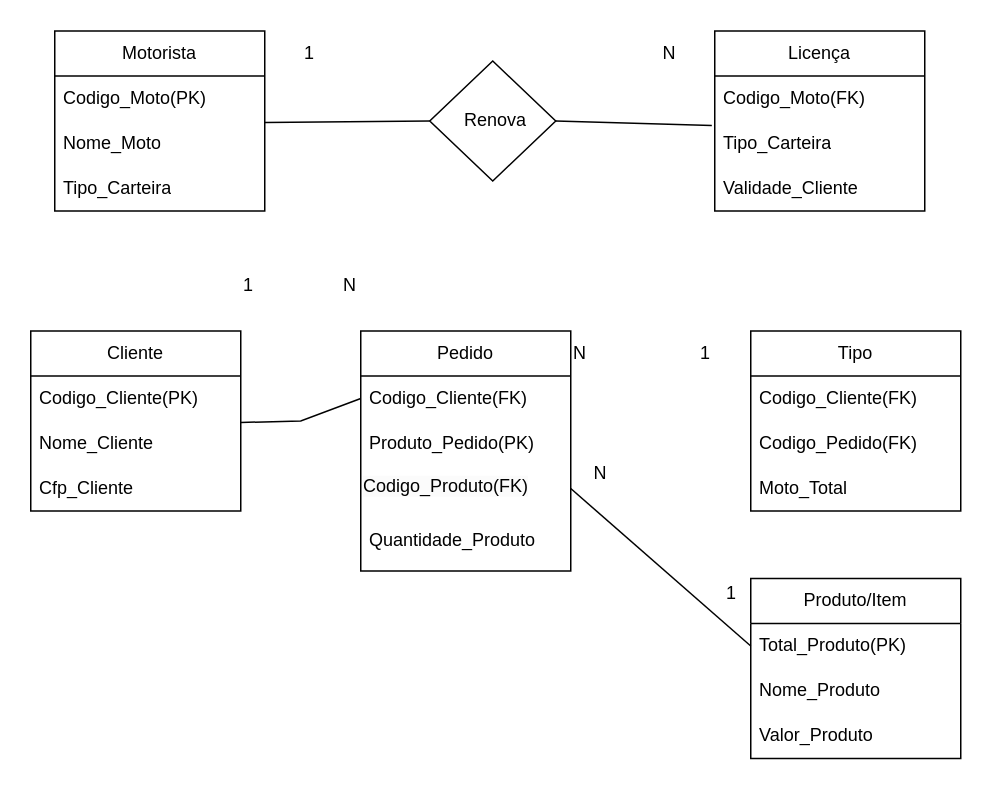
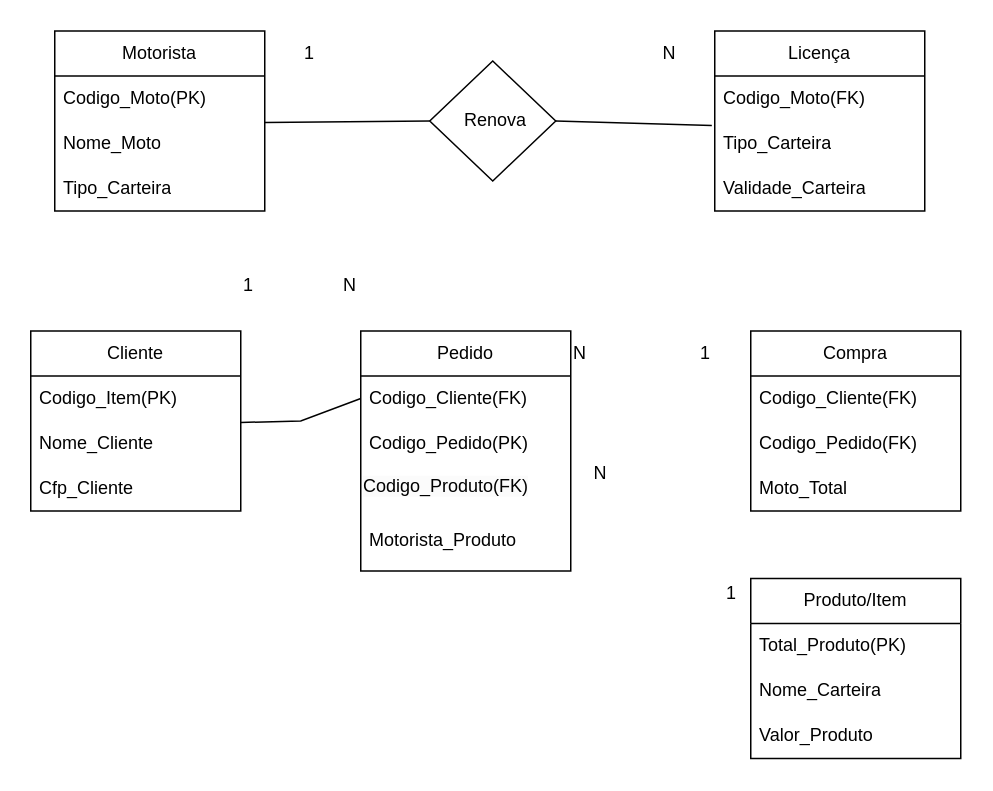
- <mxCell id="9" value="Validade_Cliente" style="text;strokeColor=none;fillColor=none;align=left;verticalAlign=middle;spacingLeft=4;spacingRight=4;overflow=hidden;points=[[0,0.5],[1,0.5]];portConstraint=eastwest;rotatable=0;whiteSpace=wrap;html=1;" vertex="1" parent="6"><mxGeometry y="90" width="140" height="30" as="geometry" /></mxCell>
+ <mxCell id="9" value="Validade_Carteira" style="text;strokeColor=none;fillColor=none;align=left;verticalAlign=middle;spacingLeft=4;spacingRight=4;overflow=hidden;points=[[0,0.5],[1,0.5]];portConstraint=eastwest;rotatable=0;whiteSpace=wrap;html=1;" vertex="1" parent="6"><mxGeometry y="90" width="140" height="30" as="geometry" /></mxCell>
- <mxCell id="33" value="Tipo" style="swimlane;fontStyle=0;childLayout=stackLayout;horizontal=1;startSize=30;horizontalStack=0;resizeParent=1;resizeParentMax=0;resizeLast=0;collapsible=1;marginBottom=0;whiteSpace=wrap;html=1;" vertex="1" parent="1"><mxGeometry x="500" y="220" width="140" height="120" as="geometry" /></mxCell>
+ <mxCell id="33" value="Compra" style="swimlane;fontStyle=0;childLayout=stackLayout;horizontal=1;startSize=30;horizontalStack=0;resizeParent=1;resizeParentMax=0;resizeLast=0;collapsible=1;marginBottom=0;whiteSpace=wrap;html=1;" vertex="1" parent="1"><mxGeometry x="500" y="220" width="140" height="120" as="geometry" /></mxCell>
- <mxCell id="17" value="Codigo_Cliente(PK)" style="text;strokeColor=none;fillColor=none;align=left;verticalAlign=middle;spacingLeft=4;spacingRight=4;overflow=hidden;points=[[0,0.5],[1,0.5]];portConstraint=eastwest;rotatable=0;whiteSpace=wrap;html=1;" vertex="1" parent="16"><mxGeometry y="30" width="140" height="30" as="geometry" /></mxCell>
+ <mxCell id="17" value="Codigo_Item(PK)" style="text;strokeColor=none;fillColor=none;align=left;verticalAlign=middle;spacingLeft=4;spacingRight=4;overflow=hidden;points=[[0,0.5],[1,0.5]];portConstraint=eastwest;rotatable=0;whiteSpace=wrap;html=1;" vertex="1" parent="16"><mxGeometry y="30" width="140" height="30" as="geometry" /></mxCell>
- <mxCell id="28" value="Produto_Pedido(PK)" style="text;strokeColor=none;fillColor=none;align=left;verticalAlign=middle;spacingLeft=4;spacingRight=4;overflow=hidden;points=[[0,0.5],[1,0.5]];portConstraint=eastwest;rotatable=0;whiteSpace=wrap;html=1;" vertex="1" parent="26"><mxGeometry y="60" width="140" height="30" as="geometry" /></mxCell>
+ <mxCell id="28" value="Codigo_Pedido(PK)" style="text;strokeColor=none;fillColor=none;align=left;verticalAlign=middle;spacingLeft=4;spacingRight=4;overflow=hidden;points=[[0,0.5],[1,0.5]];portConstraint=eastwest;rotatable=0;whiteSpace=wrap;html=1;" vertex="1" parent="26"><mxGeometry y="60" width="140" height="30" as="geometry" /></mxCell>
- <mxCell id="30" value="Quantidade_Produto" style="text;strokeColor=none;fillColor=none;align=left;verticalAlign=middle;spacingLeft=4;spacingRight=4;overflow=hidden;points=[[0,0.5],[1,0.5]];portConstraint=eastwest;rotatable=0;whiteSpace=wrap;html=1;" vertex="1" parent="26"><mxGeometry y="120" width="140" height="40" as="geometry" /></mxCell>
+ <mxCell id="30" value="Motorista_Produto" style="text;strokeColor=none;fillColor=none;align=left;verticalAlign=middle;spacingLeft=4;spacingRight=4;overflow=hidden;points=[[0,0.5],[1,0.5]];portConstraint=eastwest;rotatable=0;whiteSpace=wrap;html=1;" vertex="1" parent="26"><mxGeometry y="120" width="140" height="40" as="geometry" /></mxCell>
- <mxCell id="25" value="" style="endArrow=none;html=1;rounded=0;entryX=0;entryY=0.5;entryDx=0;entryDy=0;exitX=1;exitY=0.5;exitDx=0;exitDy=0;" edge="1" parent="1" source="29" target="21"><mxGeometry width="50" height="50" relative="1" as="geometry"><mxPoint x="354" y="280" as="sourcePoint" /><mxPoint x="430" y="440" as="targetPoint" /><Array as="points" /></mxGeometry></mxCell>
- <mxCell id="22" value="Nome_Produto" style="text;strokeColor=none;fillColor=none;align=left;verticalAlign=middle;spacingLeft=4;spacingRight=4;overflow=hidden;points=[[0,0.5],[1,0.5]];portConstraint=eastwest;rotatable=0;whiteSpace=wrap;html=1;" vertex="1" parent="20"><mxGeometry y="60" width="140" height="30" as="geometry" /></mxCell>
+ <mxCell id="22" value="Nome_Carteira" style="text;strokeColor=none;fillColor=none;align=left;verticalAlign=middle;spacingLeft=4;spacingRight=4;overflow=hidden;points=[[0,0.5],[1,0.5]];portConstraint=eastwest;rotatable=0;whiteSpace=wrap;html=1;" vertex="1" parent="20"><mxGeometry y="60" width="140" height="30" as="geometry" /></mxCell>
